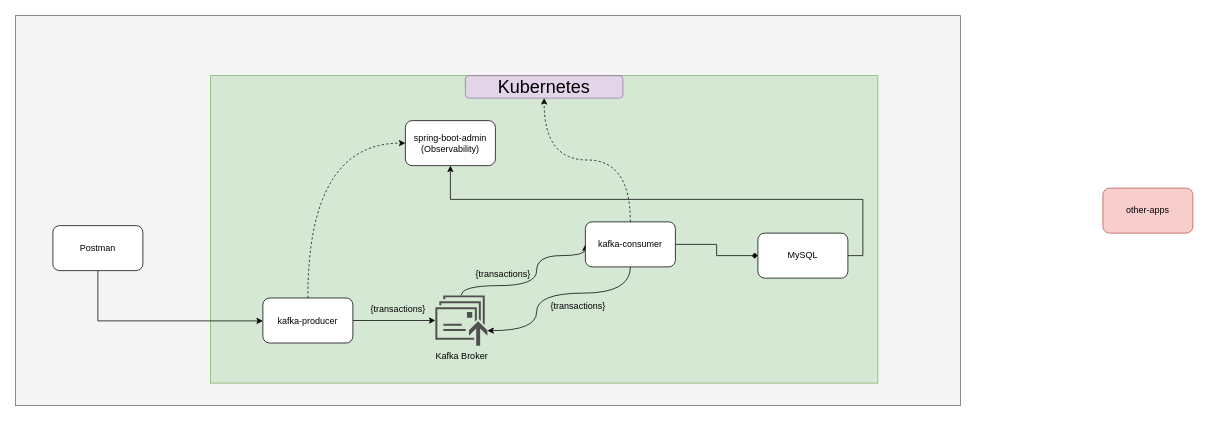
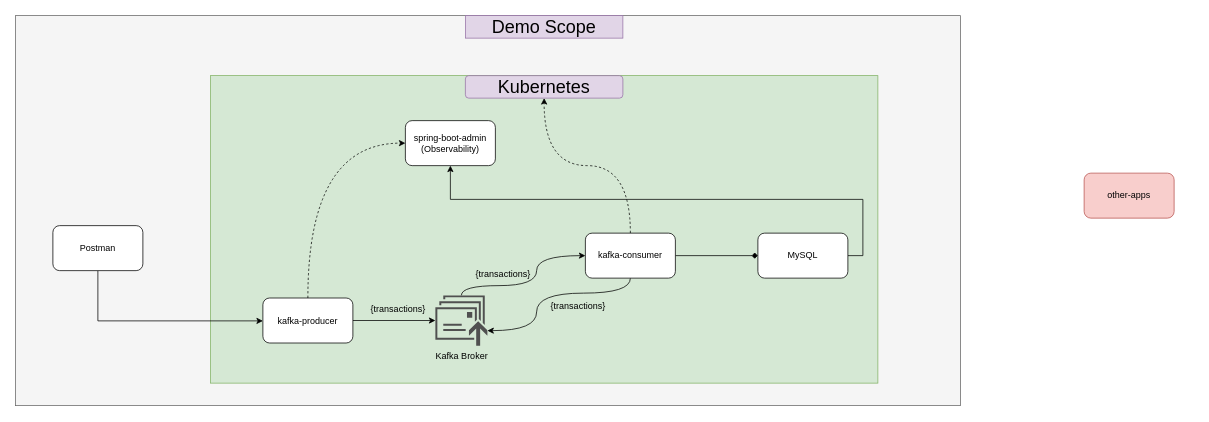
+ <mxCell id="18" value="Demo Scope" style="rounded=0;whiteSpace=wrap;html=1;fillColor=#e1d5e7;strokeColor=#9673a6;fontSize=24;" parent="1" vertex="1"><mxGeometry x="620" y="20" width="210" height="30" as="geometry" /></mxCell>
- <mxCell id="23" value="other-apps" style="rounded=1;whiteSpace=wrap;html=1;fillColor=#f8cecc;strokeColor=#b85450;" vertex="1" parent="1"><mxGeometry x="1470" y="250" width="120" height="60" as="geometry" /></mxCell>
+ <mxCell id="23" value="other-apps" style="rounded=1;whiteSpace=wrap;html=1;fillColor=#f8cecc;strokeColor=#b85450;" vertex="1" parent="1"><mxGeometry x="1445" y="230" width="120" height="60" as="geometry" /></mxCell>
- <mxCell id="11" value="kafka-consumer" style="rounded=1;whiteSpace=wrap;html=1;" parent="1" vertex="1"><mxGeometry x="780" y="295" width="120" height="60" as="geometry" /></mxCell>
+ <mxCell id="11" value="kafka-consumer" style="rounded=1;whiteSpace=wrap;html=1;" parent="1" vertex="1"><mxGeometry x="780" y="310" width="120" height="60" as="geometry" /></mxCell>
